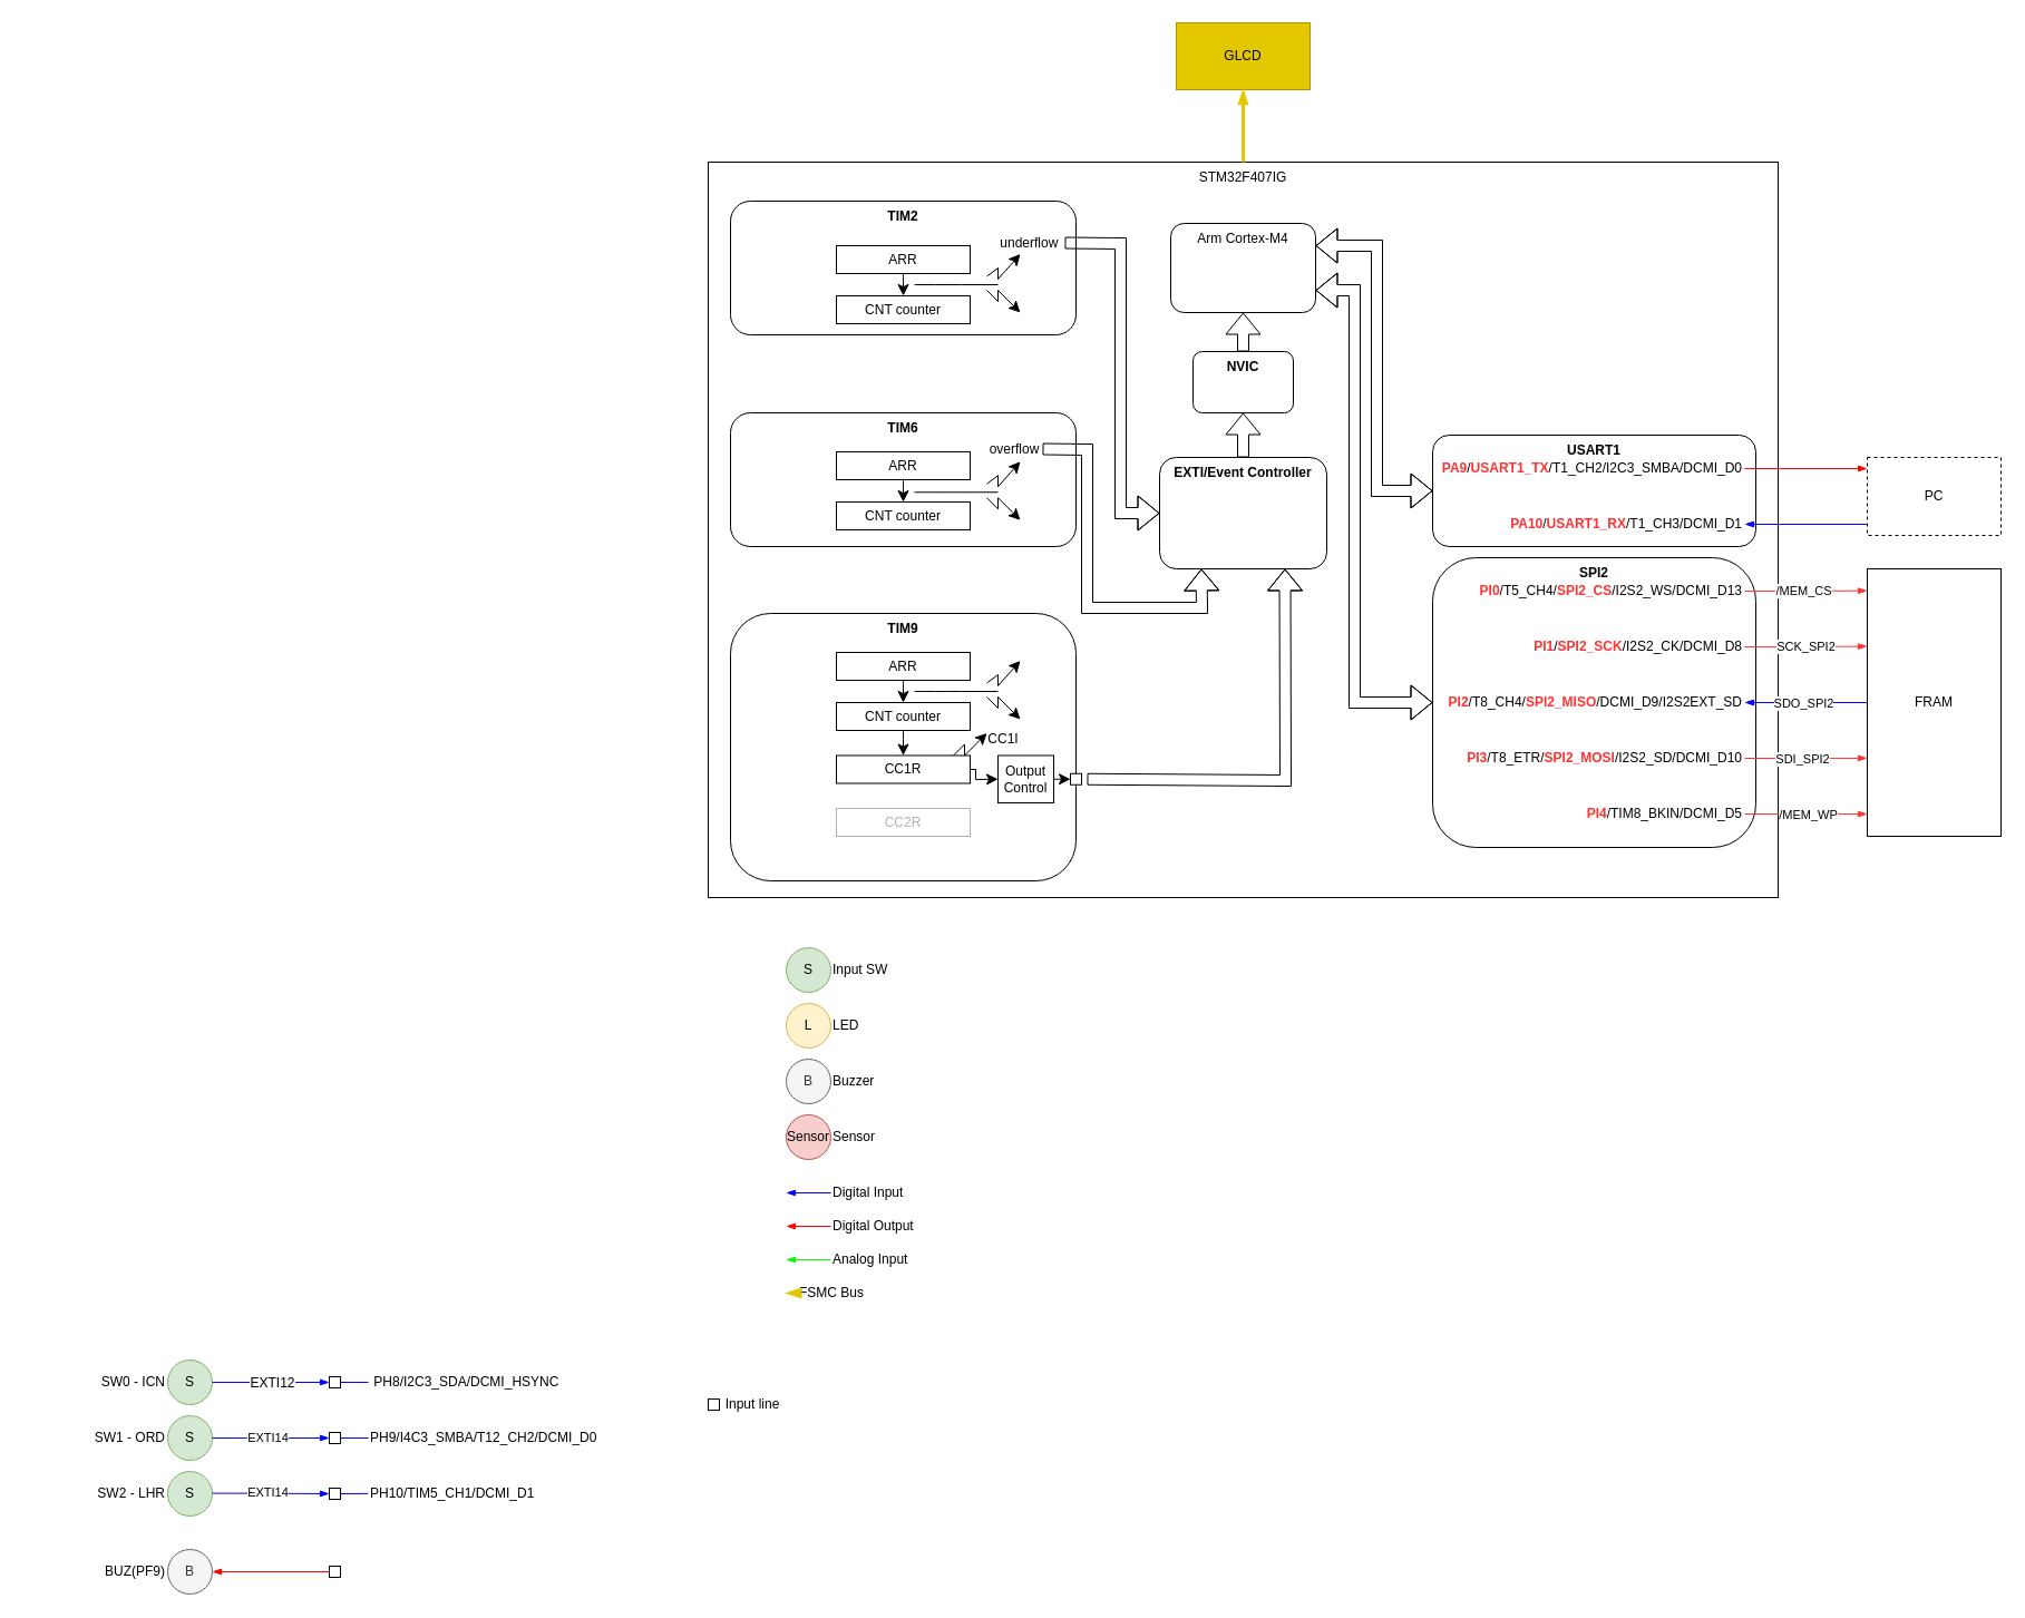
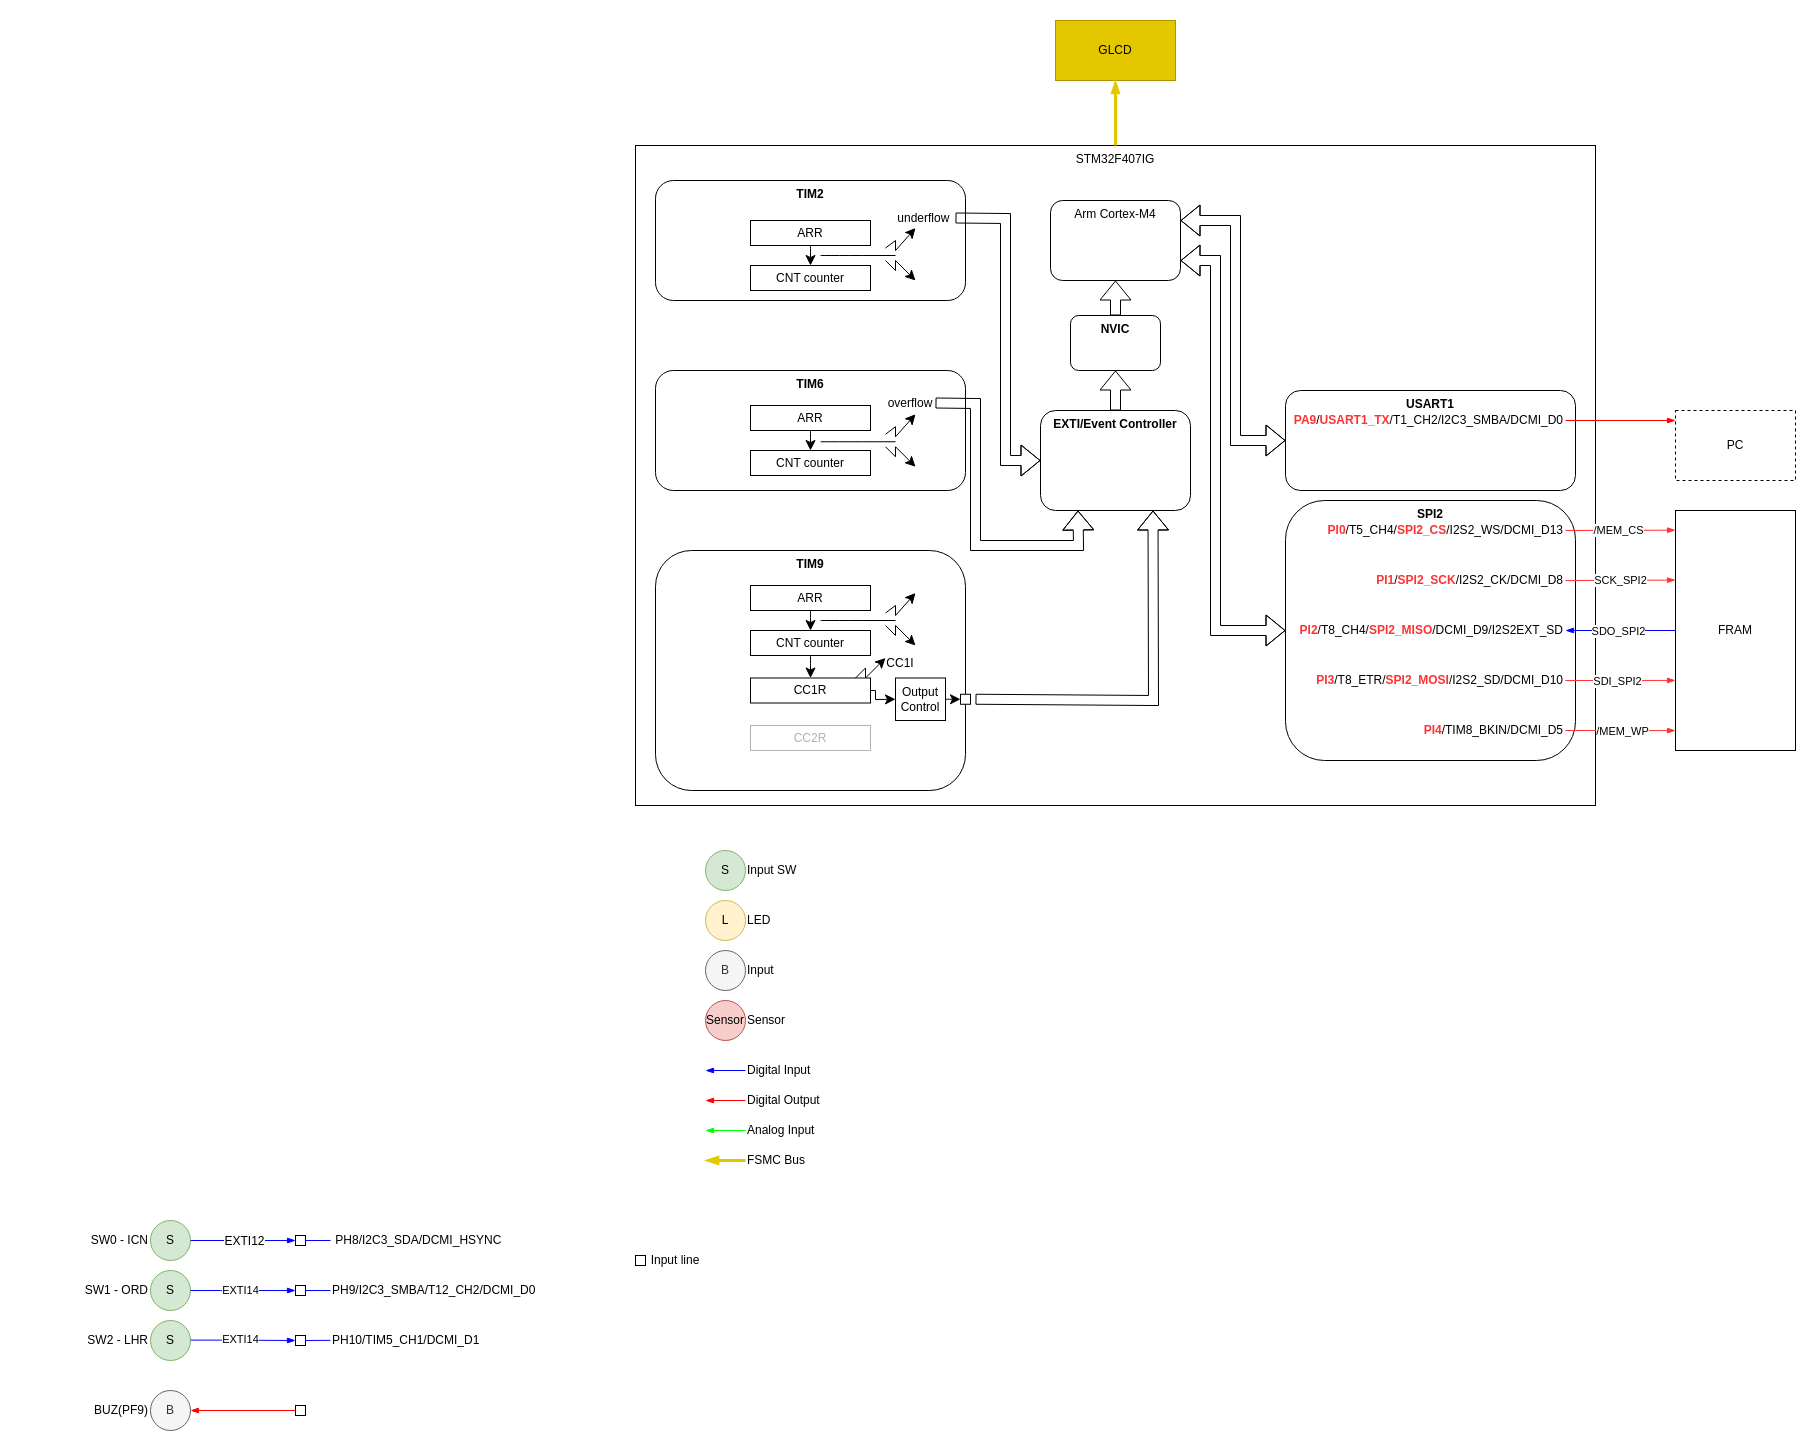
- <mxCell id="55" value="" style="endArrow=blockThin;html=1;rounded=0;endFill=1;strokeColor=#0000FF;entryX=1;entryY=0.5;entryDx=0;entryDy=0;exitX=0;exitY=0.857;exitDx=0;exitDy=0;exitPerimeter=0;" edge="1" parent="1" source="24" target="54"><mxGeometry width="50" height="50" relative="1" as="geometry"><mxPoint x="1605" y="470.11" as="sourcePoint" /><mxPoint x="1525" y="470" as="targetPoint" /></mxGeometry></mxCell>
- <mxCell id="54" value="&lt;b&gt;&lt;font style=&quot;color: rgb(255, 51, 51);&quot;&gt;PA10&lt;/font&gt;&lt;/b&gt;/&lt;b&gt;&lt;font style=&quot;color: rgb(255, 51, 51);&quot;&gt;USART1_RX&lt;/font&gt;&lt;/b&gt;/T1_CH3/DCMI_D1" style="text;html=1;align=right;verticalAlign=middle;whiteSpace=wrap;rounded=0;" vertex="1" parent="1"><mxGeometry x="1285" y="455" width="280" height="30" as="geometry" /></mxCell>
- <mxCell id="9" value="Buzzer" style="text;html=1;align=left;verticalAlign=middle;whiteSpace=wrap;rounded=0;" vertex="1" parent="1"><mxGeometry x="745" y="955" width="130" height="30" as="geometry" /></mxCell>
+ <mxCell id="9" value="Input" style="text;html=1;align=left;verticalAlign=middle;whiteSpace=wrap;rounded=0;" vertex="1" parent="1"><mxGeometry x="745" y="955" width="130" height="30" as="geometry" /></mxCell>
- <mxCell id="25" value="FSMC Bus" style="text;html=1;align=left;verticalAlign=middle;whiteSpace=wrap;rounded=0;" vertex="1" parent="1"><mxGeometry x="715" y="1150" width="130" height="20" as="geometry" /></mxCell>
+ <mxCell id="25" value="FSMC Bus" style="text;html=1;align=left;verticalAlign=middle;whiteSpace=wrap;rounded=0;" vertex="1" parent="1"><mxGeometry x="745" y="1150" width="130" height="20" as="geometry" /></mxCell>
- <mxCell id="75" value=" PH9/I4C3_SMBA/T12_CH2/DCMI_D0" style="text;html=1;align=left;verticalAlign=middle;whiteSpace=wrap;rounded=0;" vertex="1" parent="1"><mxGeometry x="330" y="1275" width="290" height="30" as="geometry" /></mxCell>
+ <mxCell id="75" value=" PH9/I2C3_SMBA/T12_CH2/DCMI_D0" style="text;html=1;align=left;verticalAlign=middle;whiteSpace=wrap;rounded=0;" vertex="1" parent="1"><mxGeometry x="330" y="1275" width="290" height="30" as="geometry" /></mxCell>
